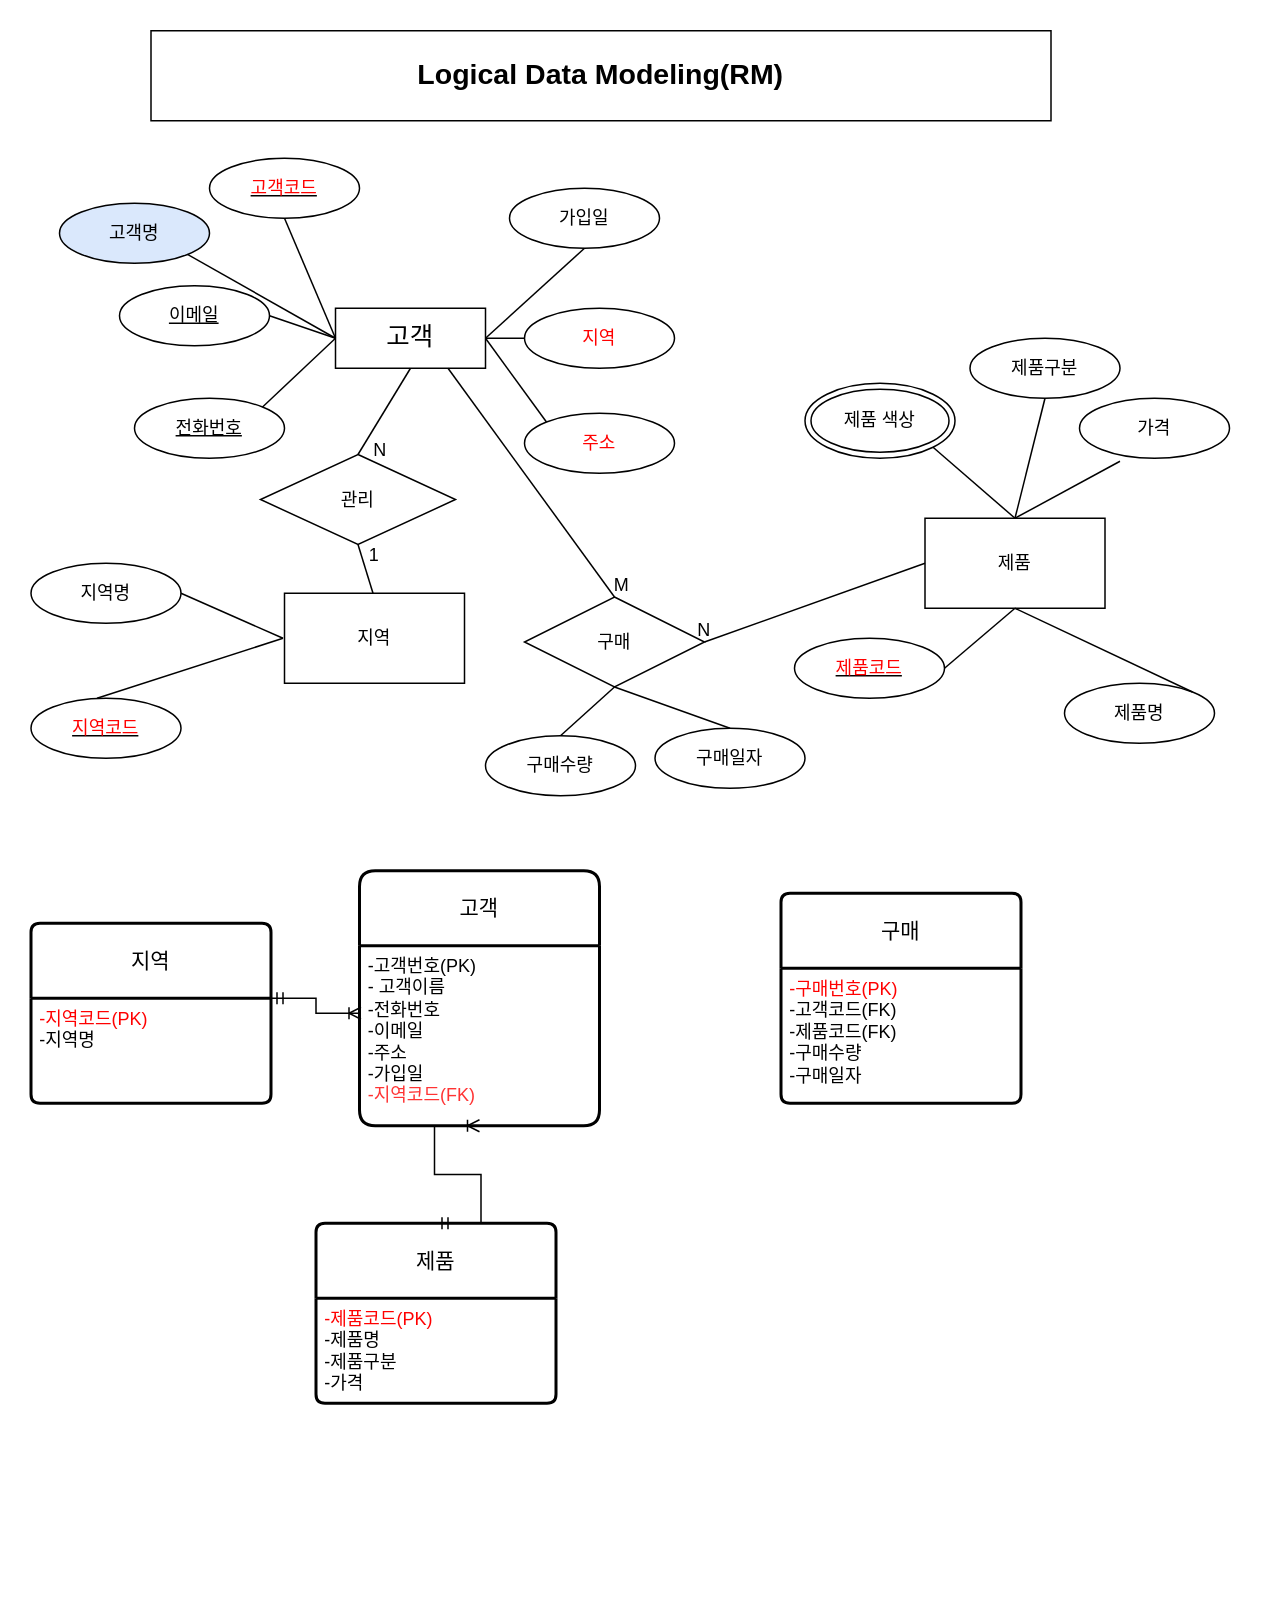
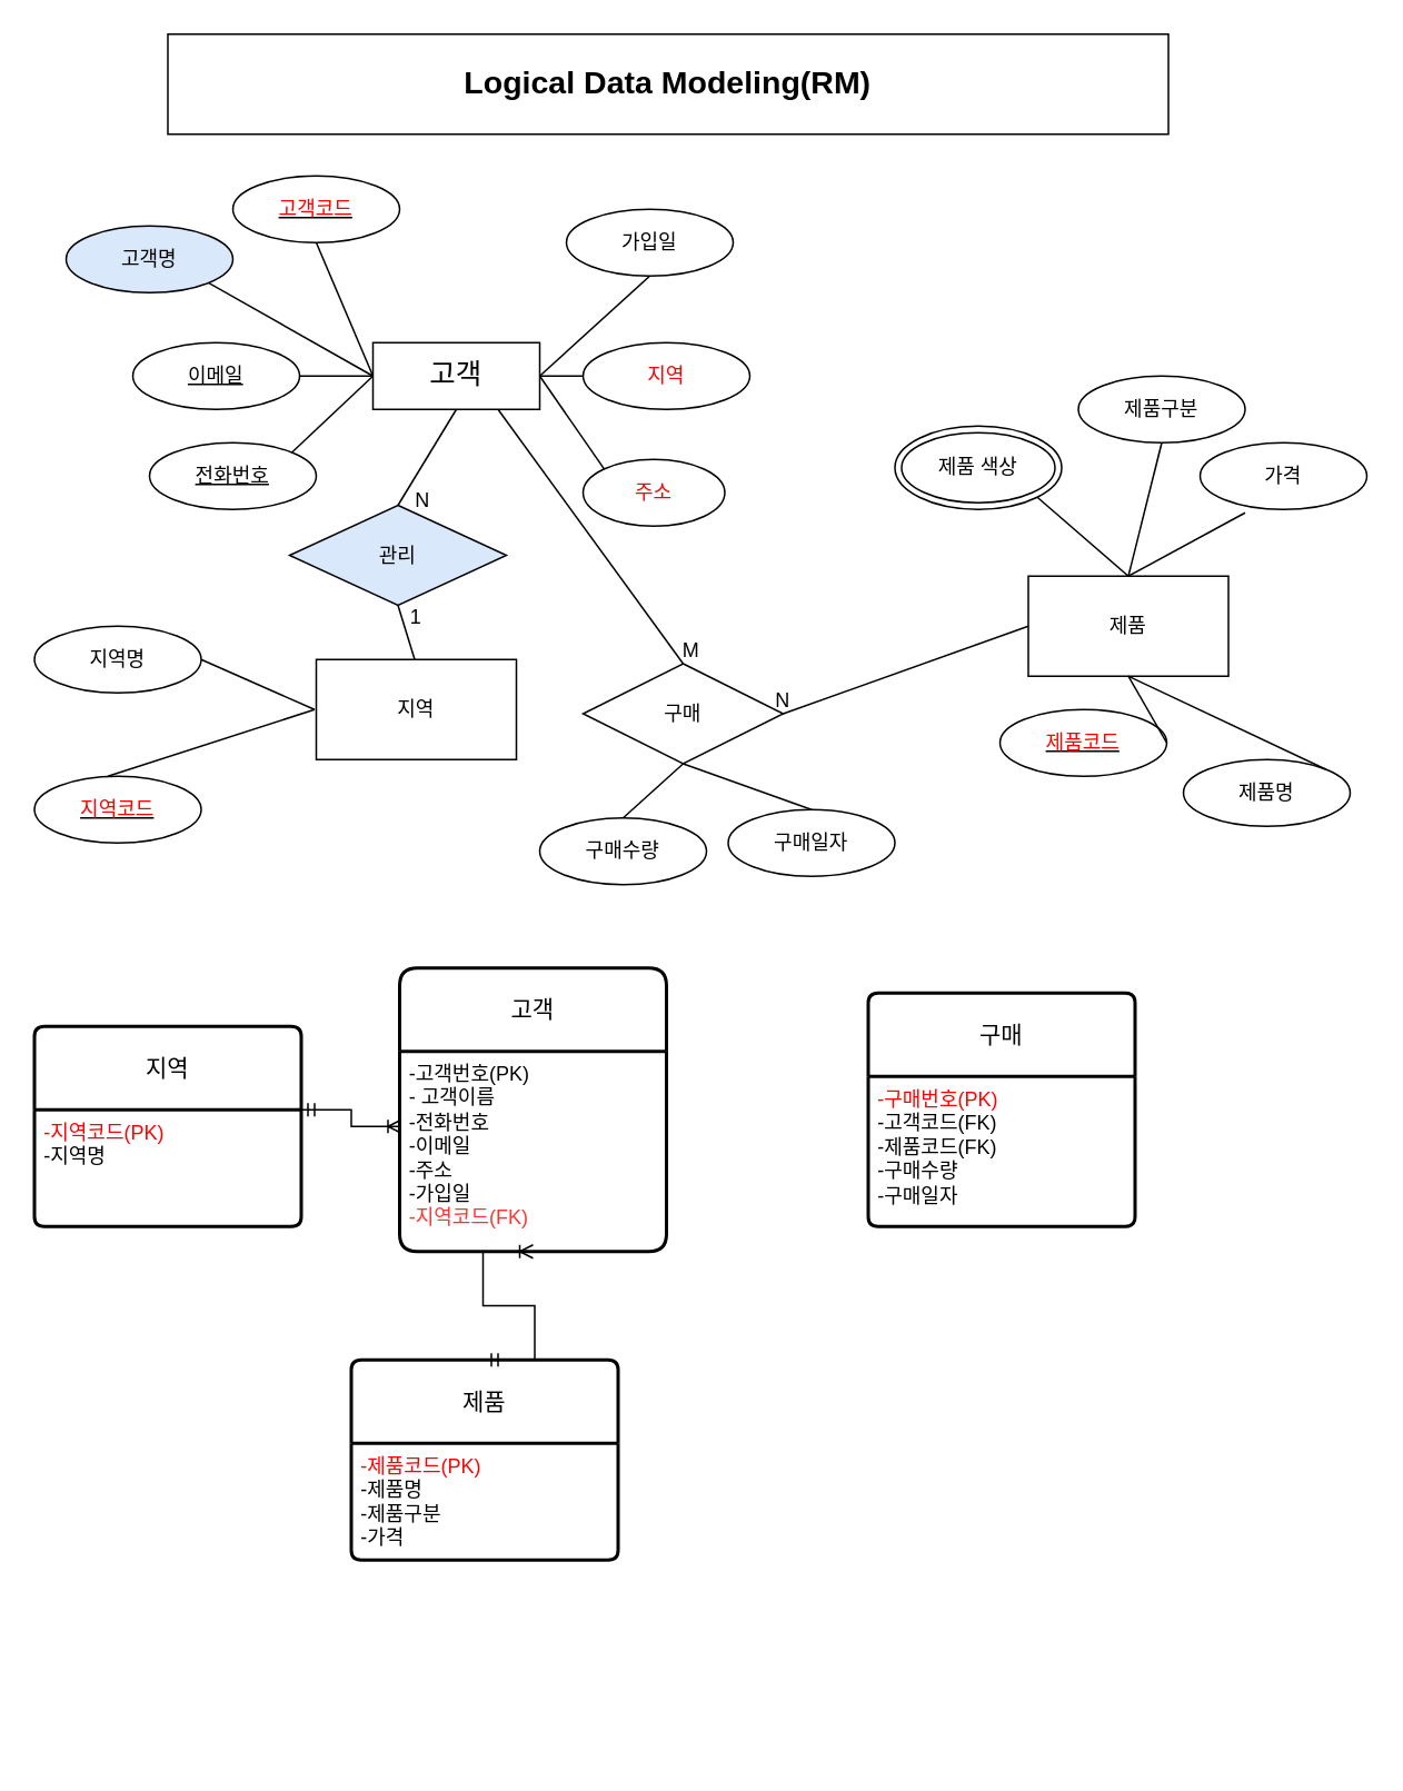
- <mxCell id="15" value="&lt;u&gt;이메일&lt;/u&gt;" style="ellipse;whiteSpace=wrap;html=1;align=center;" vertex="1" parent="1"><mxGeometry x="79" y="190" width="100" height="40" as="geometry" /></mxCell>
+ <mxCell id="15" value="&lt;u&gt;이메일&lt;/u&gt;" style="ellipse;whiteSpace=wrap;html=1;align=center;" vertex="1" parent="1"><mxGeometry x="79" y="205" width="100" height="40" as="geometry" /></mxCell>
- <mxCell id="14" value="&lt;font color=&quot;#ff0000&quot;&gt;주소&lt;/font&gt;" style="ellipse;whiteSpace=wrap;html=1;align=center;" vertex="1" parent="1"><mxGeometry x="349" y="275" width="100" height="40" as="geometry" /></mxCell>
+ <mxCell id="14" value="&lt;font color=&quot;#ff0000&quot;&gt;주소&lt;/font&gt;" style="ellipse;whiteSpace=wrap;html=1;align=center;" vertex="1" parent="1"><mxGeometry x="349" y="275" width="85" height="40" as="geometry" /></mxCell>
- <mxCell id="39" value="관리" style="rhombus;whiteSpace=wrap;html=1;" vertex="1" parent="1"><mxGeometry x="173" y="302.5" width="130" height="60" as="geometry" /></mxCell>
+ <mxCell id="39" value="관리" style="rhombus;whiteSpace=wrap;html=1;fillColor=#dae8fc;" vertex="1" parent="1"><mxGeometry x="173" y="302.5" width="130" height="60" as="geometry" /></mxCell>
- <mxCell id="31" value="&lt;u&gt;&lt;font color=&quot;#ff0000&quot;&gt;제품코드&lt;/font&gt;&lt;/u&gt;" style="ellipse;whiteSpace=wrap;html=1;align=center;" vertex="1" parent="1"><mxGeometry x="529" y="425" width="100" height="40" as="geometry" /></mxCell>
+ <mxCell id="31" value="&lt;u&gt;&lt;font color=&quot;#ff0000&quot;&gt;제품코드&lt;/font&gt;&lt;/u&gt;" style="ellipse;whiteSpace=wrap;html=1;align=center;" vertex="1" parent="1"><mxGeometry x="599" y="425" width="100" height="40" as="geometry" /></mxCell>
